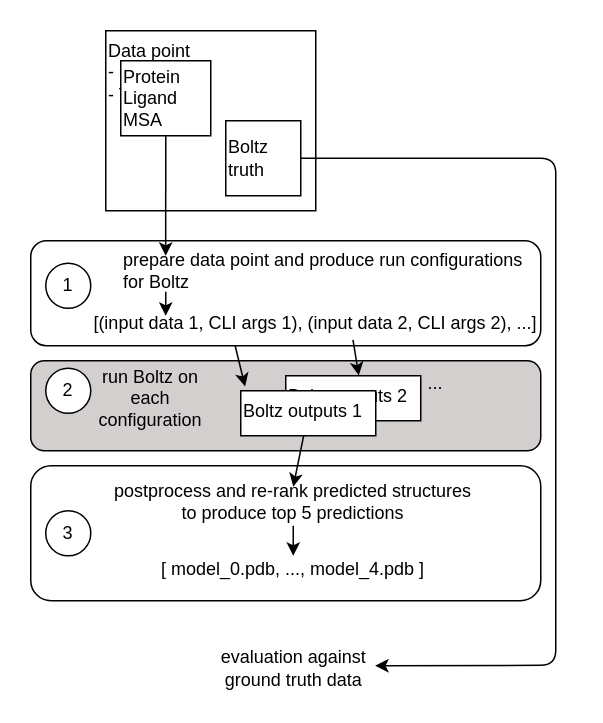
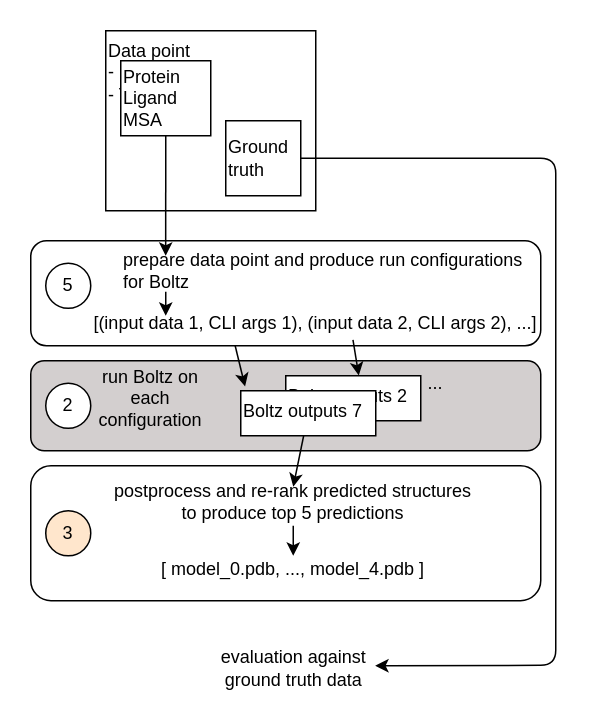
- <mxCell id="12" value="&lt;font&gt;Boltz truth&lt;/font&gt;" style="rounded=0;whiteSpace=wrap;html=1;align=left;" parent="1" vertex="1"><mxGeometry x="150" y="80" width="50" height="50" as="geometry" /></mxCell>
+ <mxCell id="12" value="&lt;font&gt;Ground truth&lt;/font&gt;" style="rounded=0;whiteSpace=wrap;html=1;align=left;" parent="1" vertex="1"><mxGeometry x="150" y="80" width="50" height="50" as="geometry" /></mxCell>
- <mxCell id="23" value="1" style="ellipse;whiteSpace=wrap;html=1;aspect=fixed;" parent="1" vertex="1"><mxGeometry x="30" y="175" width="30" height="30" as="geometry" /></mxCell>
+ <mxCell id="23" value="5" style="ellipse;whiteSpace=wrap;html=1;aspect=fixed;" parent="1" vertex="1"><mxGeometry x="30" y="175" width="30" height="30" as="geometry" /></mxCell>
- <mxCell id="24" value="2" style="ellipse;whiteSpace=wrap;html=1;aspect=fixed;" parent="1" vertex="1"><mxGeometry x="30" y="245" width="30" height="30" as="geometry" /></mxCell>
+ <mxCell id="24" value="2" style="ellipse;whiteSpace=wrap;html=1;aspect=fixed;" parent="1" vertex="1"><mxGeometry x="30" y="255" width="30" height="30" as="geometry" /></mxCell>
- <mxCell id="8" value="&lt;div style=&quot;padding-top: 0px; padding-right: 0px;&quot;&gt;&lt;div style=&quot;padding-top: 0px;&quot;&gt;Boltz outputs 1&lt;/div&gt;&lt;/div&gt;" style="rounded=0;whiteSpace=wrap;html=1;align=left;verticalAlign=top;" parent="1" vertex="1"><mxGeometry x="160" y="260" width="90" height="30" as="geometry" /></mxCell>
+ <mxCell id="8" value="&lt;div style=&quot;padding-top: 0px; padding-right: 0px;&quot;&gt;&lt;div style=&quot;padding-top: 0px;&quot;&gt;Boltz outputs 7&lt;/div&gt;&lt;/div&gt;" style="rounded=0;whiteSpace=wrap;html=1;align=left;verticalAlign=top;" parent="1" vertex="1"><mxGeometry x="160" y="260" width="90" height="30" as="geometry" /></mxCell>
- <mxCell id="25" value="3" style="ellipse;whiteSpace=wrap;html=1;aspect=fixed;" parent="1" vertex="1"><mxGeometry x="30" y="340" width="30" height="30" as="geometry" /></mxCell>
+ <mxCell id="25" value="3" style="ellipse;whiteSpace=wrap;html=1;aspect=fixed;fillColor=#ffe6cc;" parent="1" vertex="1"><mxGeometry x="30" y="340" width="30" height="30" as="geometry" /></mxCell>
